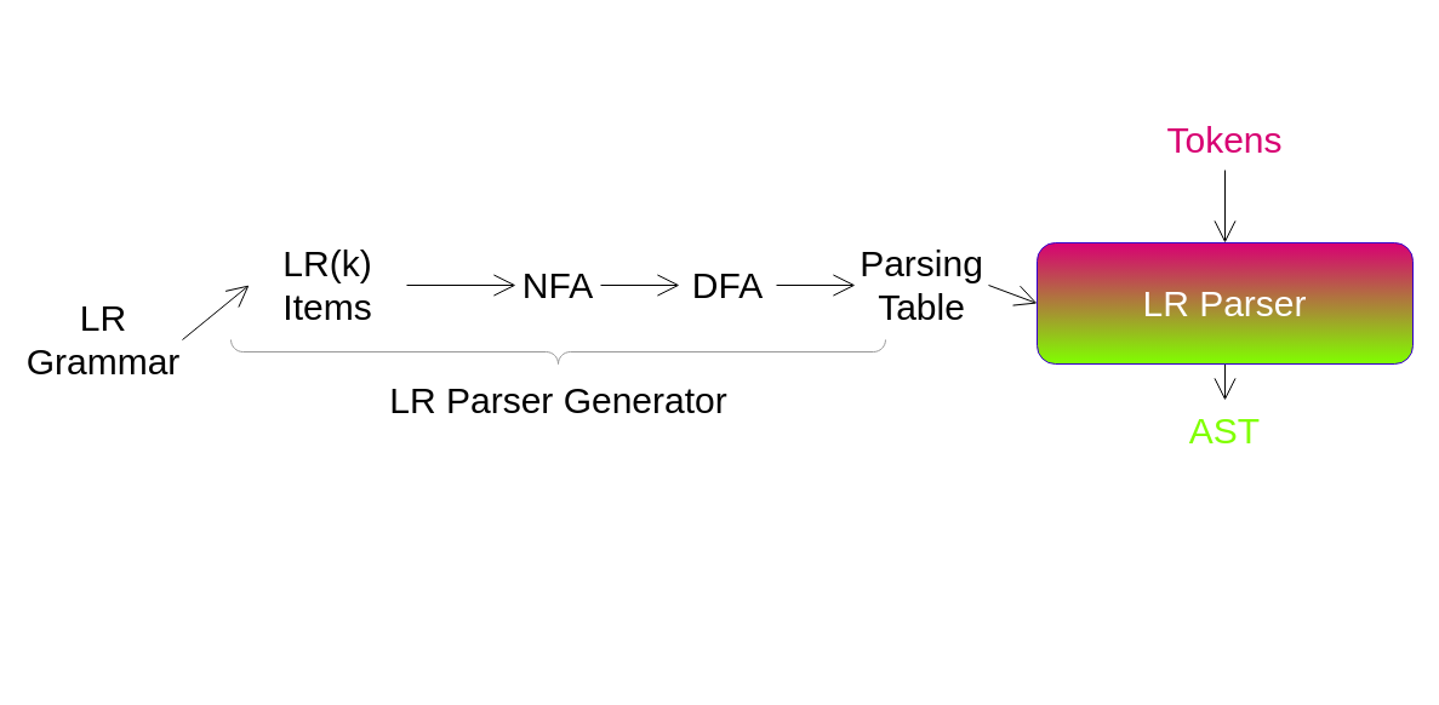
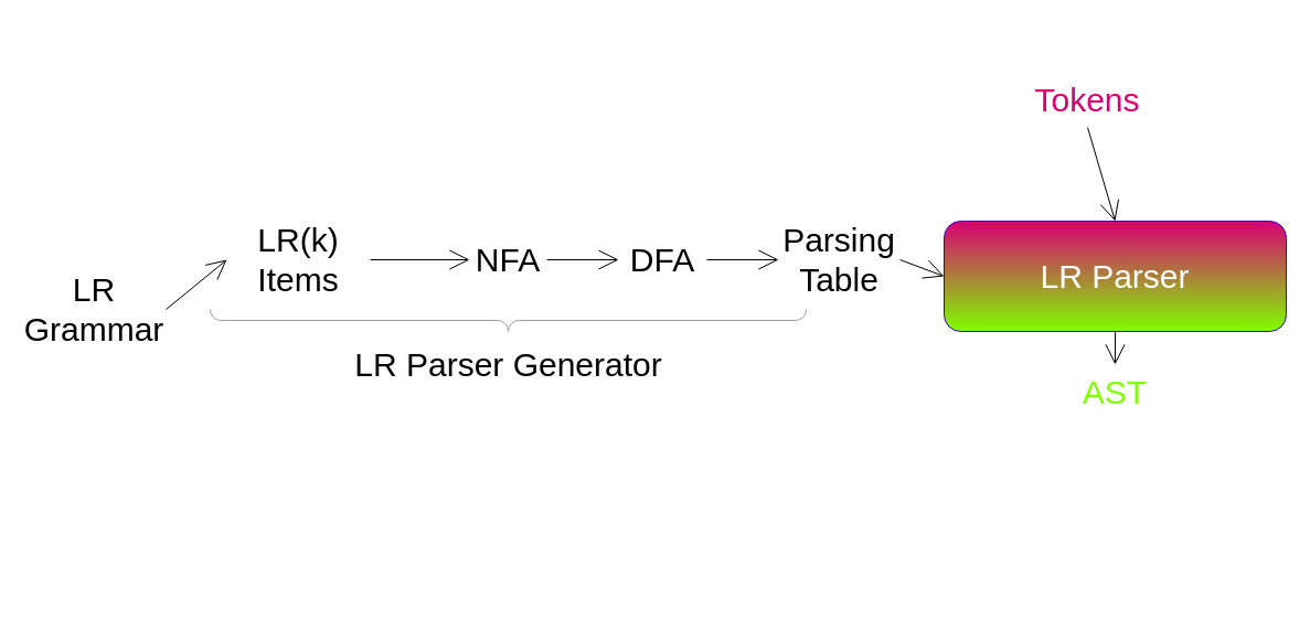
- <mxCell id="8" value="Tokens" style="text;html=1;strokeColor=none;fillColor=none;align=center;verticalAlign=middle;whiteSpace=wrap;rounded=0;fontSize=30;fontColor=#D80073;" parent="1" vertex="1"><mxGeometry x="955" y="90" width="110" height="50" as="geometry" /></mxCell>
+ <mxCell id="8" value="Tokens" style="text;html=1;strokeColor=none;fillColor=none;align=center;verticalAlign=middle;whiteSpace=wrap;rounded=0;fontSize=30;fontColor=#D80073;" parent="1" vertex="1"><mxGeometry x="930" y="65" width="110" height="50" as="geometry" /></mxCell>
